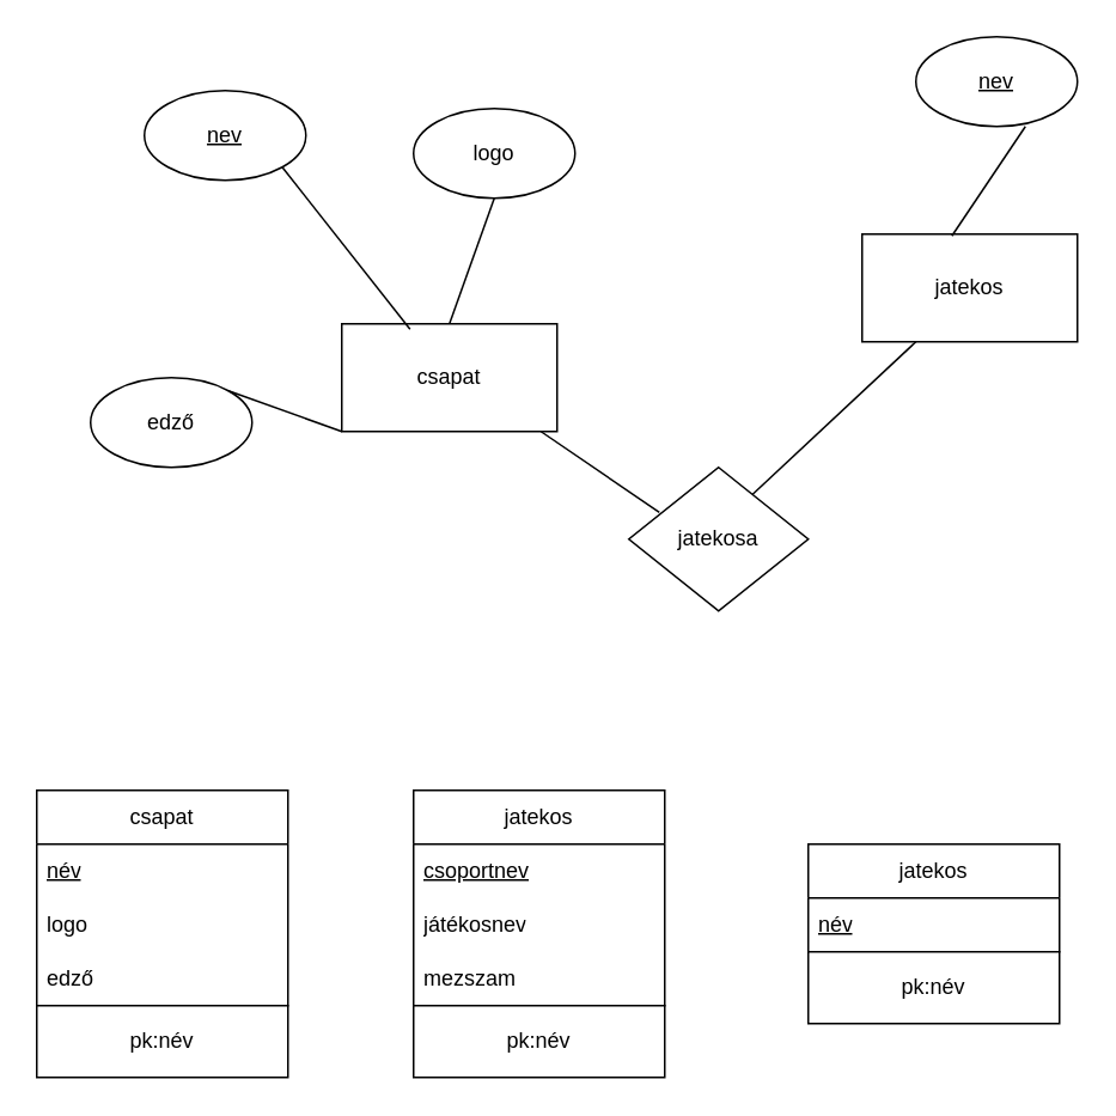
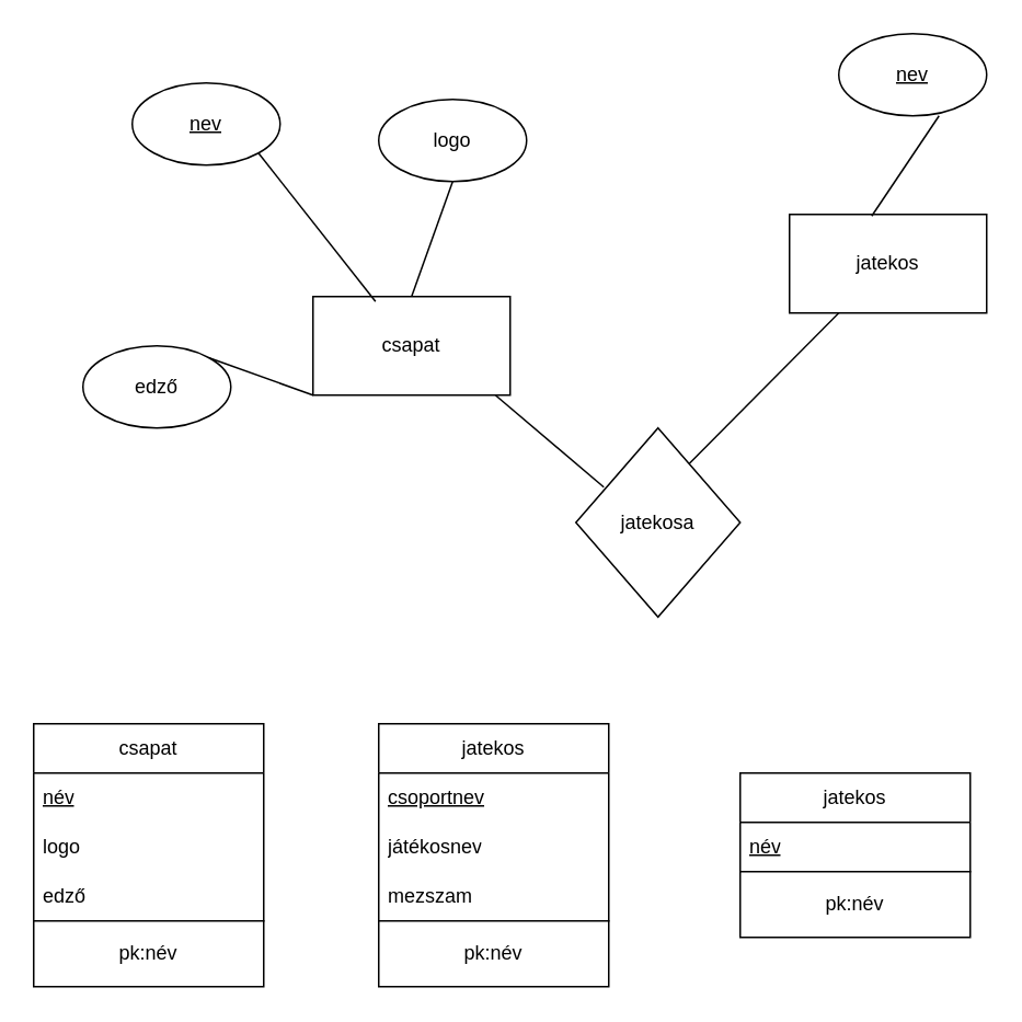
- <mxCell id="6" value="jatekosa" style="rhombus;whiteSpace=wrap;html=1;" vertex="1" parent="1"><mxGeometry x="350" y="260" width="100" height="80" as="geometry" /></mxCell>
+ <mxCell id="6" value="jatekosa" style="rhombus;whiteSpace=wrap;html=1;" vertex="1" parent="1"><mxGeometry x="350" y="260" width="100" height="115" as="geometry" /></mxCell>
